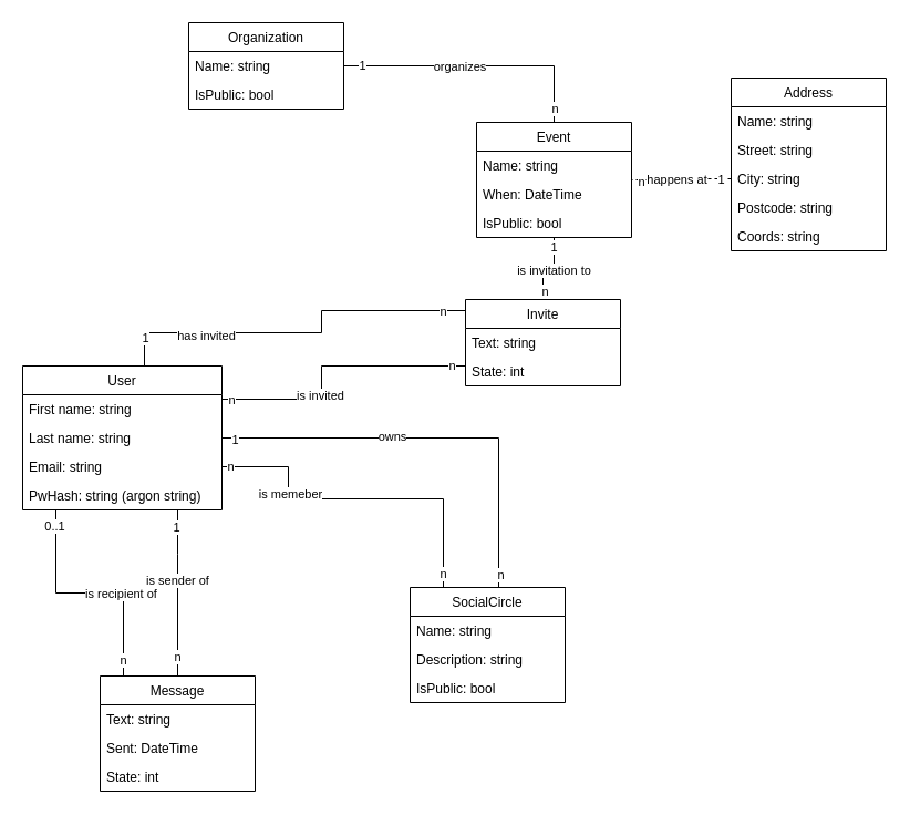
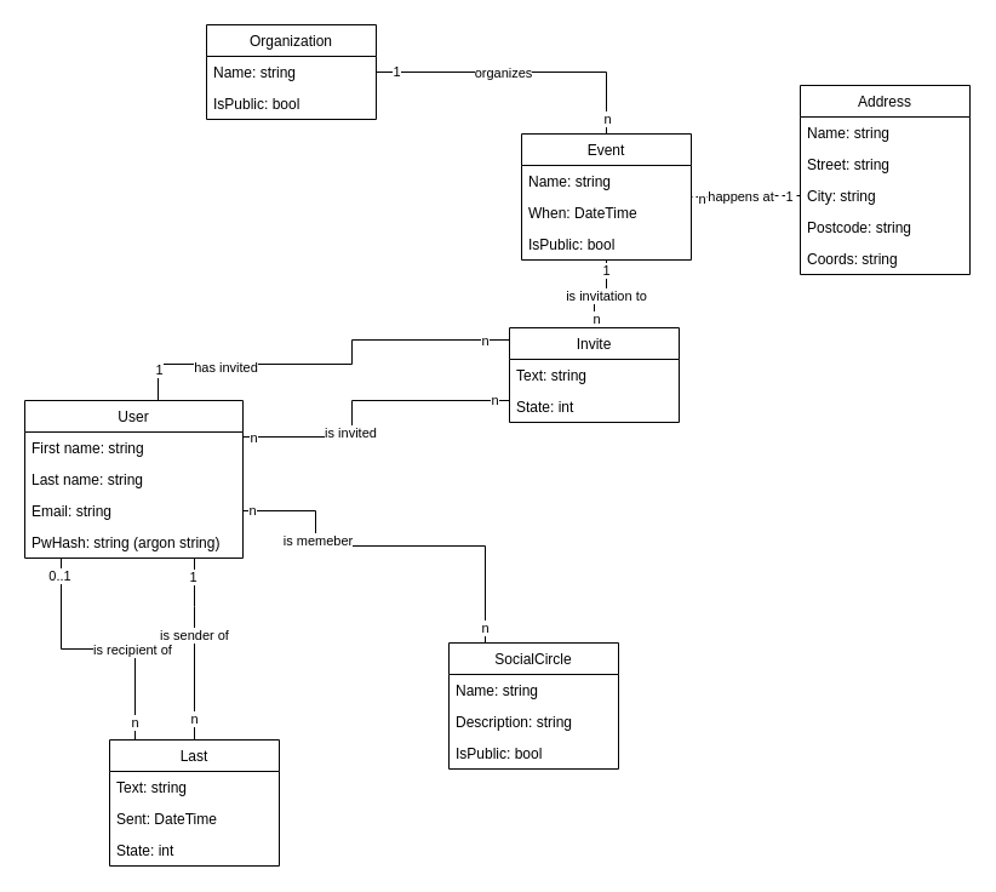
- <mxCell id="55" style="edgeStyle=orthogonalEdgeStyle;rounded=0;orthogonalLoop=1;jettySize=auto;html=1;endArrow=none;endFill=0;" parent="1" source="20" target="23" edge="1"><mxGeometry relative="1" as="geometry"><Array as="points"><mxPoint x="450" y="395" /></Array></mxGeometry></mxCell>
- <mxCell id="56" value="owns" style="edgeLabel;html=1;align=center;verticalAlign=middle;resizable=0;points=[];" parent="55" vertex="1" connectable="0"><mxGeometry x="-0.207" y="2" relative="1" as="geometry"><mxPoint as="offset" /></mxGeometry></mxCell>
- <mxCell id="57" value="1" style="edgeLabel;html=1;align=center;verticalAlign=middle;resizable=0;points=[];" parent="55" vertex="1" connectable="0"><mxGeometry x="-0.941" y="-1" relative="1" as="geometry"><mxPoint as="offset" /></mxGeometry></mxCell>
- <mxCell id="58" value="n" style="edgeLabel;html=1;align=center;verticalAlign=middle;resizable=0;points=[];" parent="55" vertex="1" connectable="0"><mxGeometry x="0.938" y="1" relative="1" as="geometry"><mxPoint as="offset" /></mxGeometry></mxCell>
- <mxCell id="38" value="Message" style="swimlane;fontStyle=0;childLayout=stackLayout;horizontal=1;startSize=26;fillColor=none;horizontalStack=0;resizeParent=1;resizeParentMax=0;resizeLast=0;collapsible=1;marginBottom=0;" parent="1" vertex="1"><mxGeometry x="90" y="610" width="140" height="104" as="geometry" /></mxCell>
+ <mxCell id="38" value="Last" style="swimlane;fontStyle=0;childLayout=stackLayout;horizontal=1;startSize=26;fillColor=none;horizontalStack=0;resizeParent=1;resizeParentMax=0;resizeLast=0;collapsible=1;marginBottom=0;" parent="1" vertex="1"><mxGeometry x="90" y="610" width="140" height="104" as="geometry" /></mxCell>
